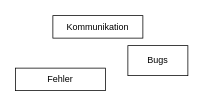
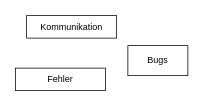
- <mxCell id="2" value="Kommunikation" style="rounded=0;whiteSpace=wrap;html=1;fillColor=#ffffff;" vertex="1" parent="1"><mxGeometry x="70" y="20" width="120" height="30" as="geometry" /></mxCell>
+ <mxCell id="2" value="Kommunikation" style="rounded=0;whiteSpace=wrap;html=1;fillColor=#ffffff;" vertex="1" parent="1"><mxGeometry x="35" y="20" width="120" height="30" as="geometry" /></mxCell>
